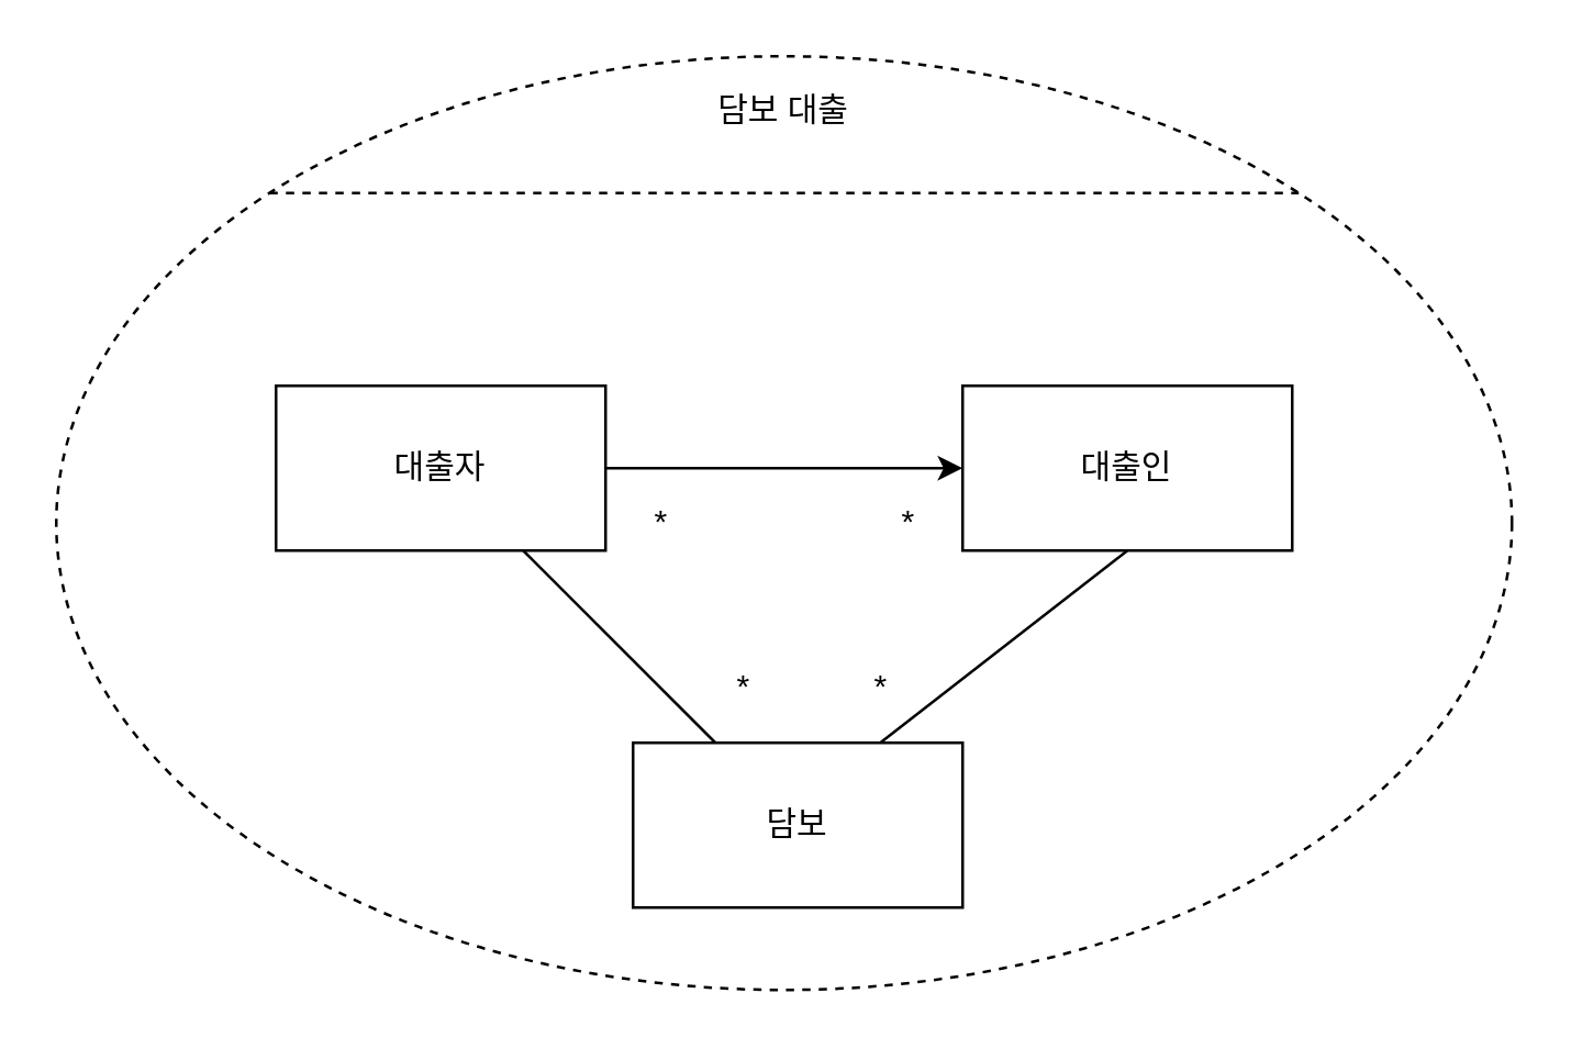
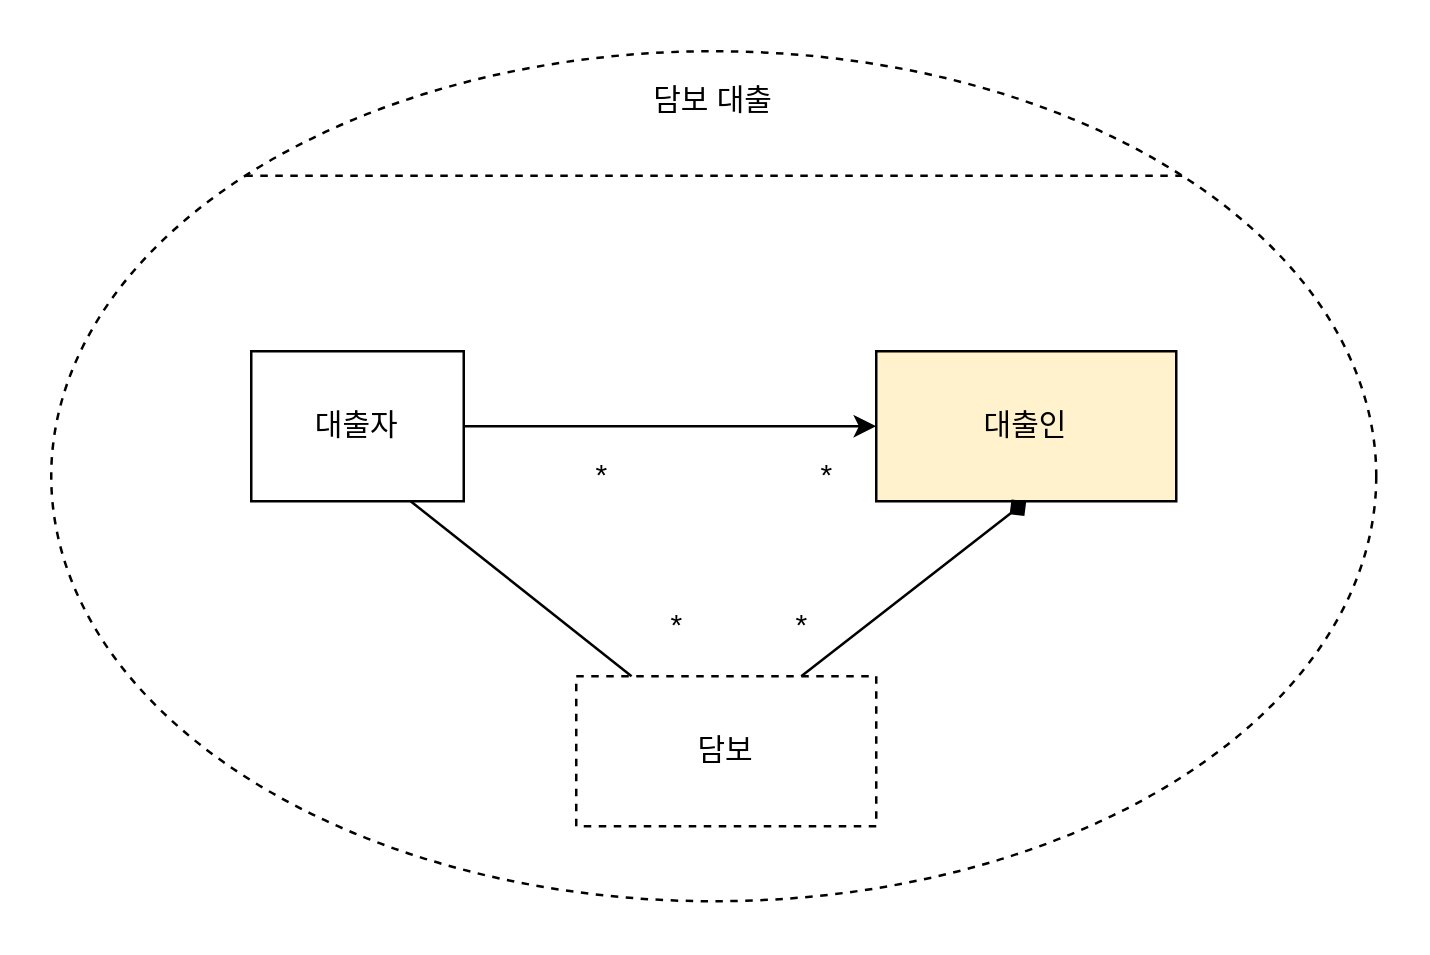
- <mxCell id="3" value="대출자" style="rounded=0;whiteSpace=wrap;html=1;" vertex="1" parent="1"><mxGeometry x="100" y="140" width="120" height="60" as="geometry" /></mxCell>
+ <mxCell id="3" value="대출자" style="rounded=0;whiteSpace=wrap;html=1;" vertex="1" parent="1"><mxGeometry x="100" y="140" width="85" height="60" as="geometry" /></mxCell>
- <mxCell id="4" value="대출인" style="rounded=0;whiteSpace=wrap;html=1;" vertex="1" parent="1"><mxGeometry x="350" y="140" width="120" height="60" as="geometry" /></mxCell>
+ <mxCell id="4" value="대출인" style="rounded=0;whiteSpace=wrap;html=1;fillColor=#fff2cc;" vertex="1" parent="1"><mxGeometry x="350" y="140" width="120" height="60" as="geometry" /></mxCell>
- <mxCell id="7" value="" style="endArrow=none;html=1;entryX=0.5;entryY=1;entryDx=0;entryDy=0;exitX=0.75;exitY=0;exitDx=0;exitDy=0;" edge="1" parent="1" source="5" target="4"><mxGeometry width="50" height="50" relative="1" as="geometry"><mxPoint x="230" y="180" as="sourcePoint" /><mxPoint x="360" y="180" as="targetPoint" /></mxGeometry></mxCell>
+ <mxCell id="7" value="" style="endArrow=diamond;html=1;entryX=0.5;entryY=1;entryDx=0;entryDy=0;exitX=0.75;exitY=0;exitDx=0;exitDy=0;" edge="1" parent="1" source="5" target="4"><mxGeometry width="50" height="50" relative="1" as="geometry"><mxPoint x="230" y="180" as="sourcePoint" /><mxPoint x="360" y="180" as="targetPoint" /></mxGeometry></mxCell>
- <mxCell id="5" value="담보" style="rounded=0;whiteSpace=wrap;html=1;" vertex="1" parent="1"><mxGeometry x="230" y="270" width="120" height="60" as="geometry" /></mxCell>
+ <mxCell id="5" value="담보" style="rounded=0;whiteSpace=wrap;html=1;dashed=1;" vertex="1" parent="1"><mxGeometry x="230" y="270" width="120" height="60" as="geometry" /></mxCell>
